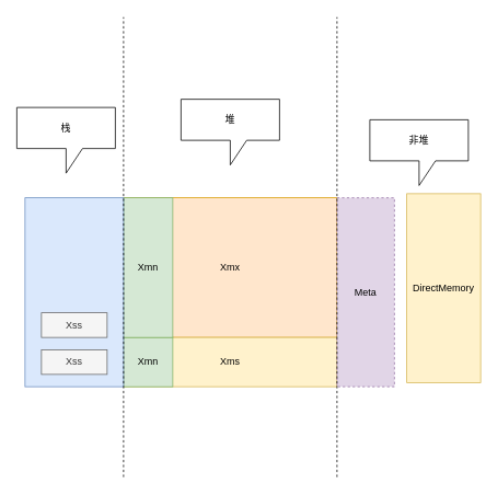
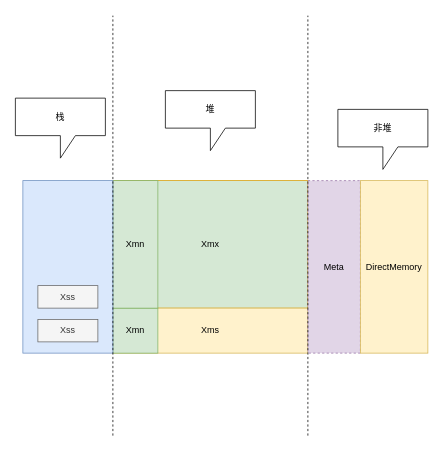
- <mxCell id="2" value="Xmx" style="rounded=0;whiteSpace=wrap;html=1;fillColor=#ffe6cc;strokeColor=#d79b00;" vertex="1" parent="1"><mxGeometry x="150" y="240" width="260" height="170" as="geometry" /></mxCell>
+ <mxCell id="2" value="Xmx" style="rounded=0;whiteSpace=wrap;html=1;fillColor=#d5e8d4;strokeColor=#d79b00;" vertex="1" parent="1"><mxGeometry x="150" y="240" width="260" height="170" as="geometry" /></mxCell>
- <mxCell id="12" value="DirectMemory" style="rounded=0;whiteSpace=wrap;html=1;fillColor=#fff2cc;strokeColor=#d6b656;" vertex="1" parent="1"><mxGeometry x="495" y="235" width="90" height="230" as="geometry" /></mxCell>
+ <mxCell id="12" value="DirectMemory" style="rounded=0;whiteSpace=wrap;html=1;fillColor=#fff2cc;strokeColor=#d6b656;" vertex="1" parent="1"><mxGeometry x="480" y="240" width="90" height="230" as="geometry" /></mxCell>
